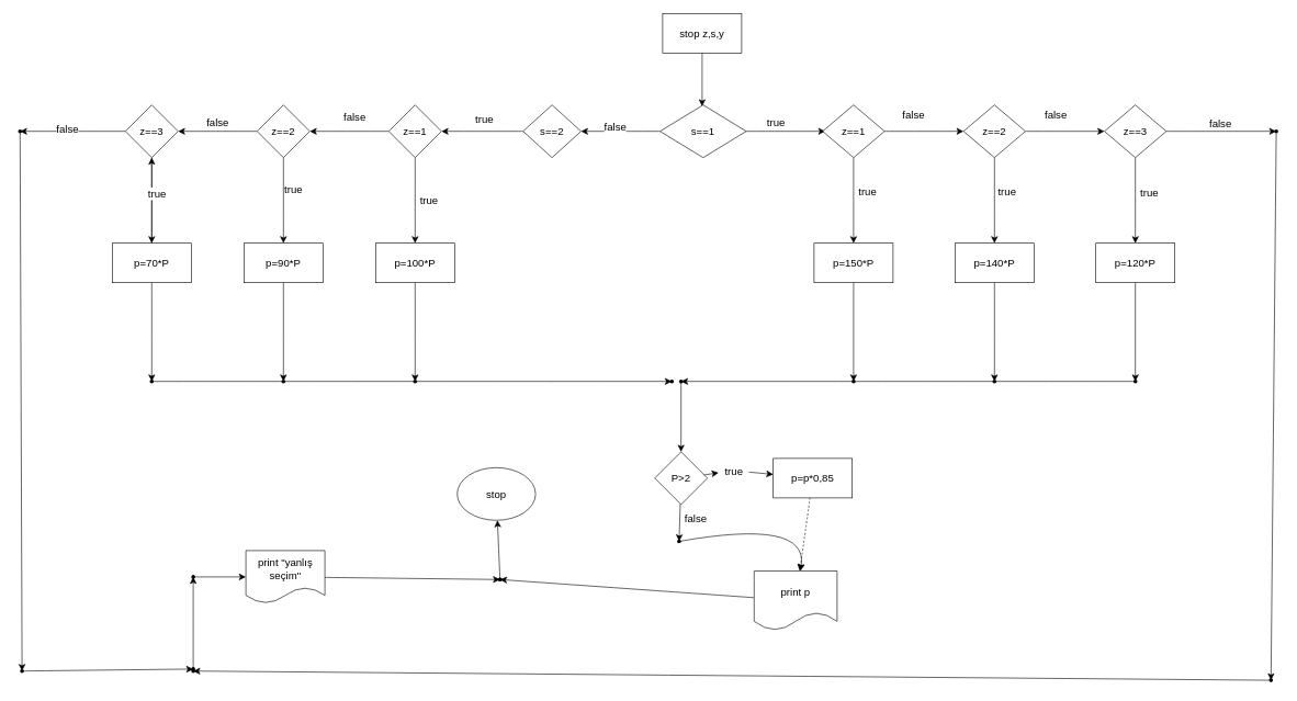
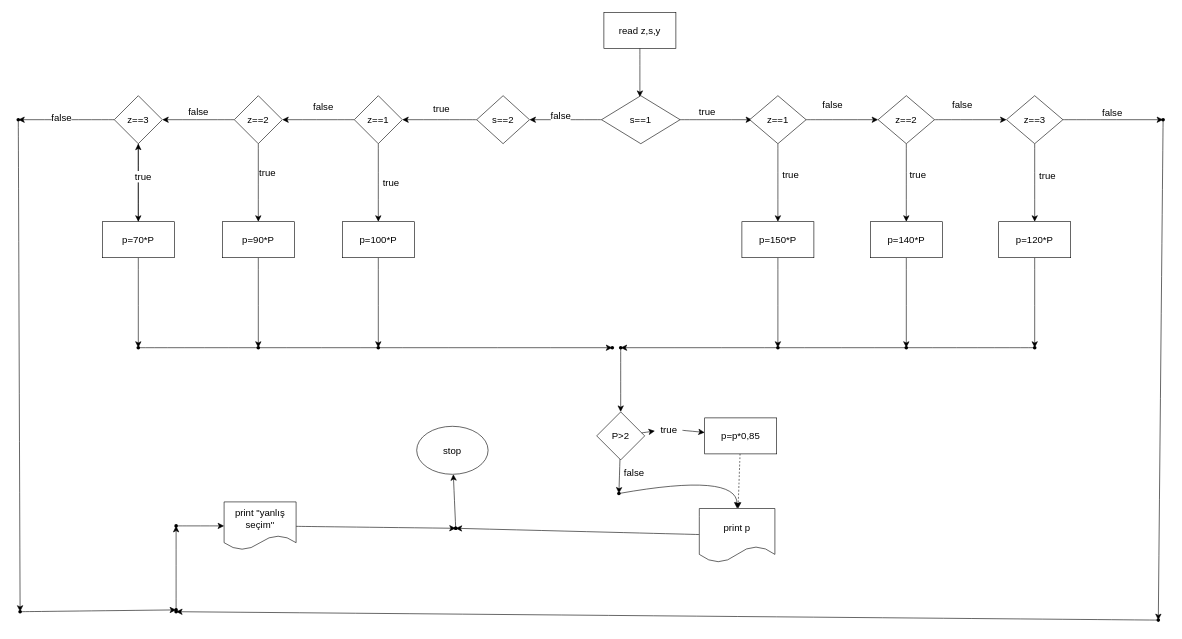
- <mxCell id="3" value="stop z,s,y" style="whiteSpace=wrap;html=1;fontSize=16;" parent="1" vertex="1"><mxGeometry x="1006" y="20" width="120" height="60" as="geometry" /></mxCell>
+ <mxCell id="3" value="read z,s,y" style="whiteSpace=wrap;html=1;fontSize=16;" parent="1" vertex="1"><mxGeometry x="1006" y="20" width="120" height="60" as="geometry" /></mxCell>
- <mxCell id="80" value="print p" style="shape=document;whiteSpace=wrap;html=1;boundedLbl=1;fontSize=16;sketch=0;" parent="1" vertex="1"><mxGeometry x="1145" y="867" width="126" height="90" as="geometry" /></mxCell>
+ <mxCell id="80" value="print p" style="shape=document;whiteSpace=wrap;html=1;boundedLbl=1;fontSize=16;sketch=0;" parent="1" vertex="1"><mxGeometry x="1165" y="847" width="126" height="90" as="geometry" /></mxCell>
